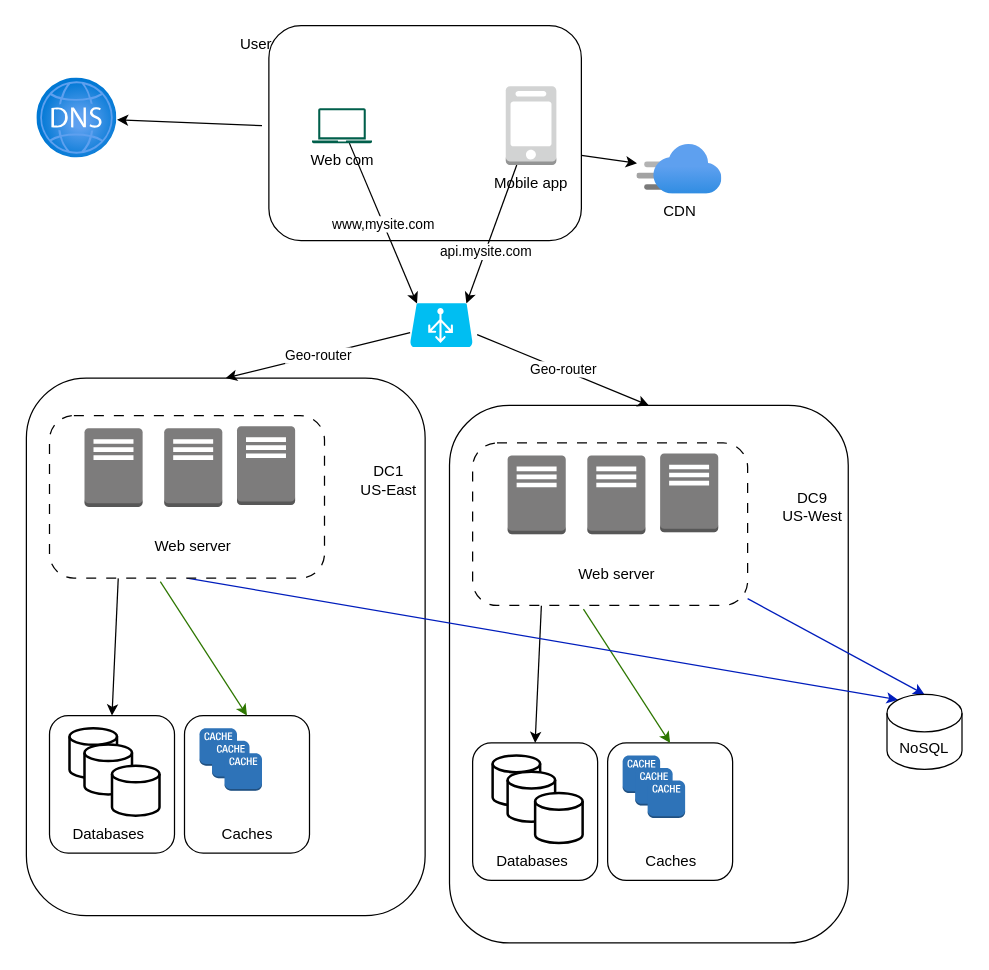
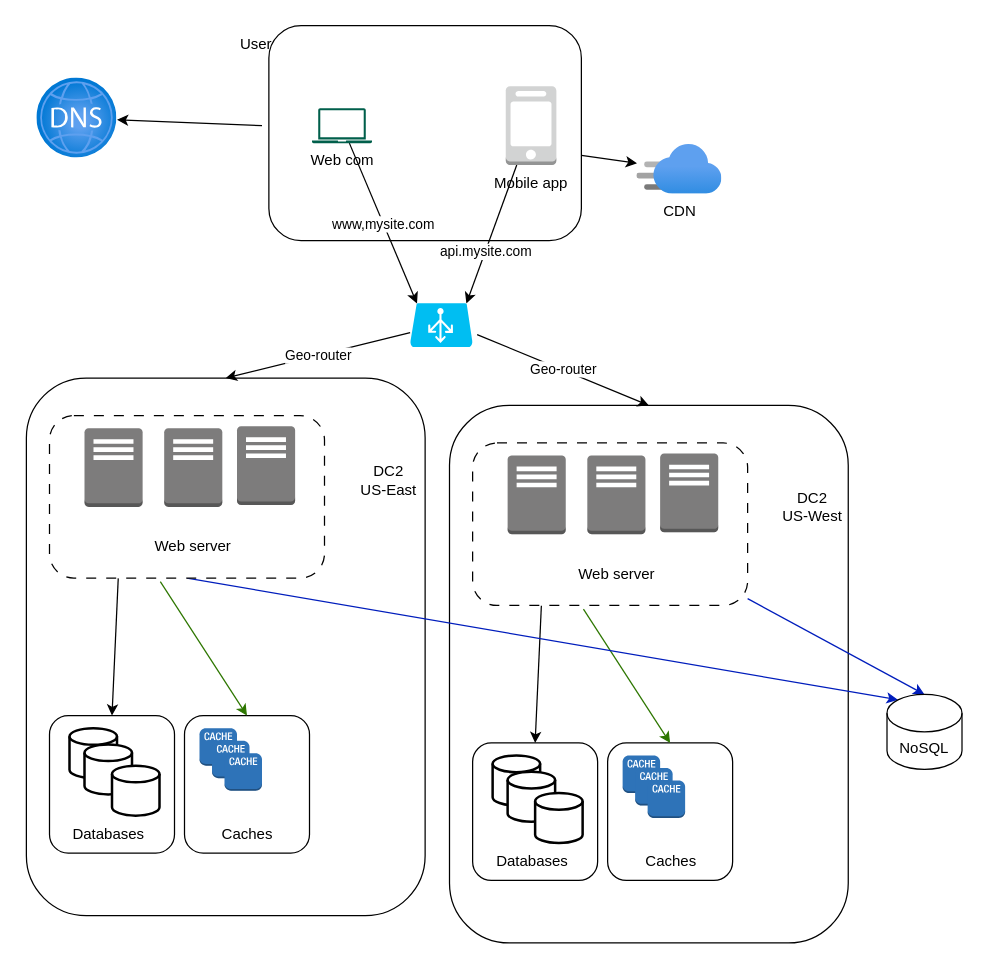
- <mxCell id="48" value="DC1&lt;br&gt;US-East" style="text;html=1;align=center;verticalAlign=middle;resizable=0;points=[];autosize=1;strokeColor=none;fillColor=none;" vertex="1" parent="1"><mxGeometry x="275" y="363.5" width="70" height="40" as="geometry" /></mxCell>
+ <mxCell id="48" value="DC2&lt;br&gt;US-East" style="text;html=1;align=center;verticalAlign=middle;resizable=0;points=[];autosize=1;strokeColor=none;fillColor=none;" vertex="1" parent="1"><mxGeometry x="275" y="363.5" width="70" height="40" as="geometry" /></mxCell>
- <mxCell id="16" value="DC9&lt;br&gt;US-West" style="text;html=1;align=center;verticalAlign=middle;resizable=0;points=[];autosize=1;strokeColor=none;fillColor=none;" vertex="1" parent="1"><mxGeometry x="613.5" y="385.38" width="70" height="40" as="geometry" /></mxCell>
+ <mxCell id="16" value="DC2&lt;br&gt;US-West" style="text;html=1;align=center;verticalAlign=middle;resizable=0;points=[];autosize=1;strokeColor=none;fillColor=none;" vertex="1" parent="1"><mxGeometry x="613.5" y="385.38" width="70" height="40" as="geometry" /></mxCell>
